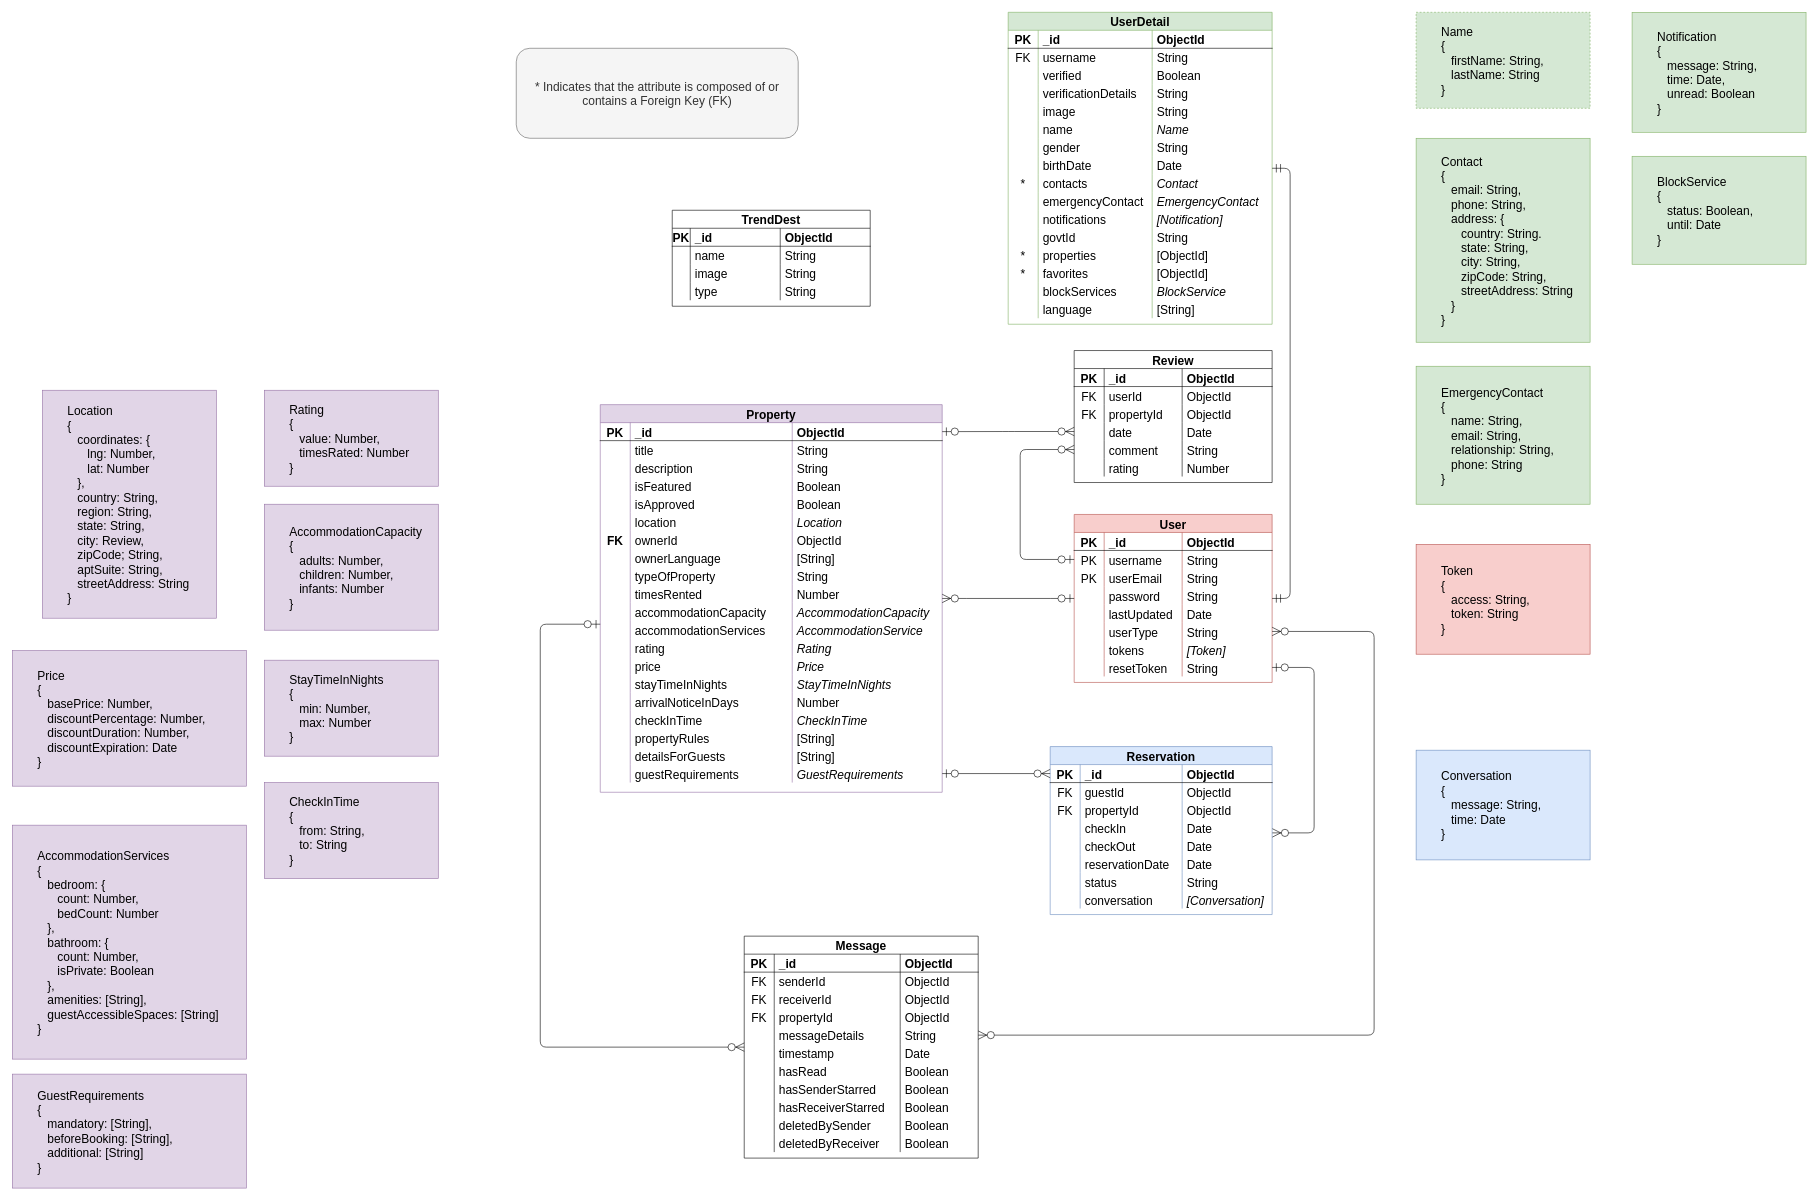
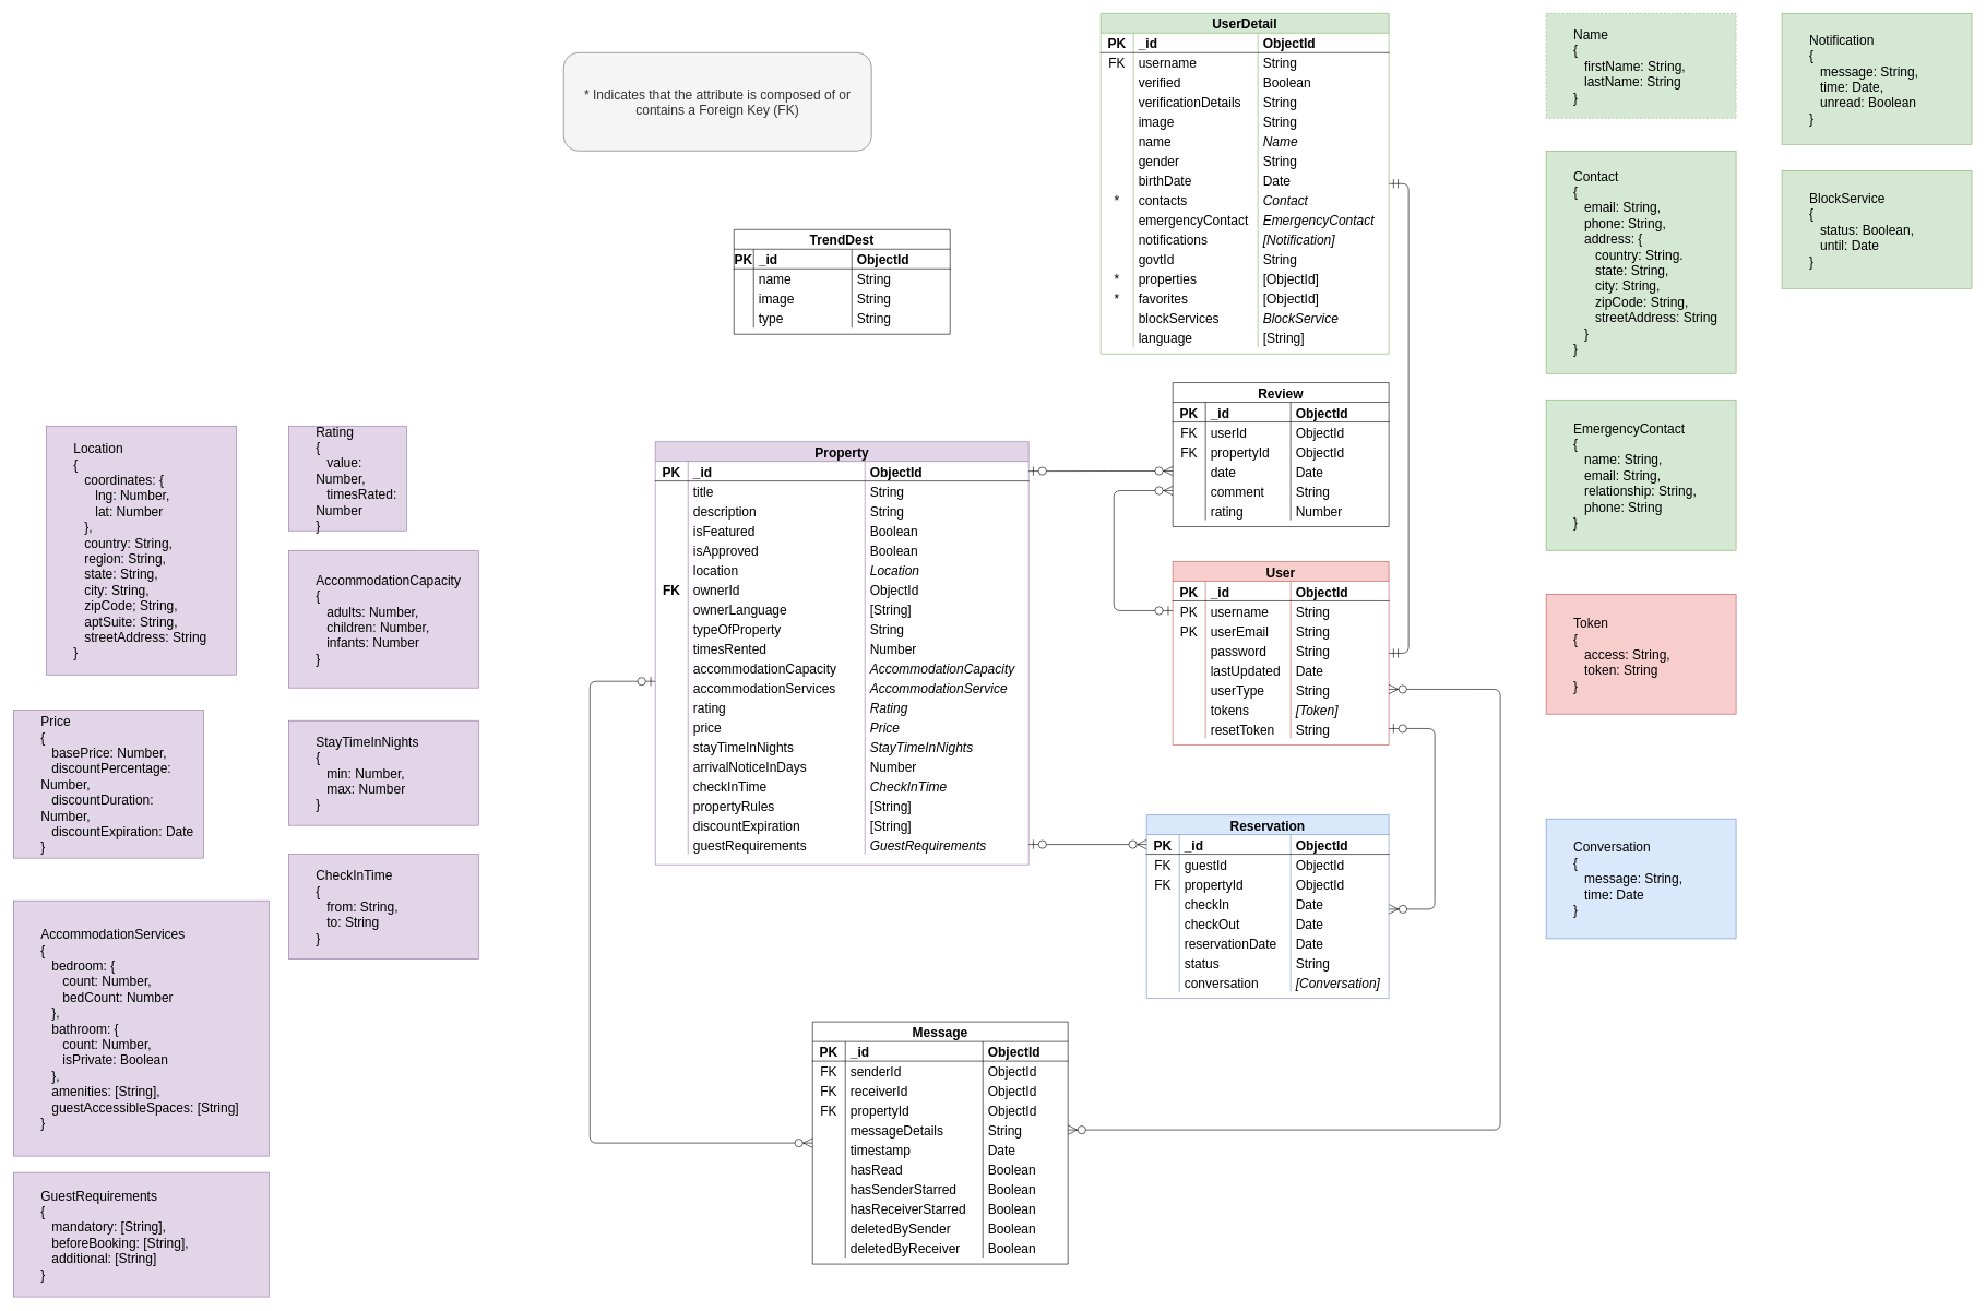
- <mxCell id="312" value="&lt;blockquote style=&quot;margin: 0px 0px 0px 40px ; border: none ; padding: 0px ; font-size: 20px&quot;&gt;&lt;font style=&quot;font-size: 20px&quot;&gt;Rating&lt;/font&gt;&lt;/blockquote&gt;&lt;blockquote style=&quot;margin: 0px 0px 0px 40px ; border: none ; padding: 0px ; font-size: 20px&quot;&gt;&lt;font style=&quot;font-size: 20px&quot;&gt;{&lt;br&gt;&lt;/font&gt;&lt;font style=&quot;font-size: 20px&quot;&gt;&amp;nbsp; &amp;nbsp;value: Number,&lt;/font&gt;&lt;/blockquote&gt;&lt;blockquote style=&quot;margin: 0px 0px 0px 40px ; border: none ; padding: 0px ; font-size: 20px&quot;&gt;&lt;font style=&quot;font-size: 20px&quot;&gt;&amp;nbsp; &amp;nbsp;timesRated: Number&lt;/font&gt;&lt;/blockquote&gt;&lt;blockquote style=&quot;margin: 0px 0px 0px 40px ; border: none ; padding: 0px ; font-size: 20px&quot;&gt;&lt;span&gt;}&lt;/span&gt;&lt;/blockquote&gt;" style="whiteSpace=wrap;html=1;align=left;fillColor=#e1d5e7;strokeColor=#9673a6;" parent="1" vertex="1"><mxGeometry x="440" y="650" width="290" height="160" as="geometry" /></mxCell>
+ <mxCell id="312" value="&lt;blockquote style=&quot;margin: 0px 0px 0px 40px ; border: none ; padding: 0px ; font-size: 20px&quot;&gt;&lt;font style=&quot;font-size: 20px&quot;&gt;Rating&lt;/font&gt;&lt;/blockquote&gt;&lt;blockquote style=&quot;margin: 0px 0px 0px 40px ; border: none ; padding: 0px ; font-size: 20px&quot;&gt;&lt;font style=&quot;font-size: 20px&quot;&gt;{&lt;br&gt;&lt;/font&gt;&lt;font style=&quot;font-size: 20px&quot;&gt;&amp;nbsp; &amp;nbsp;value: Number,&lt;/font&gt;&lt;/blockquote&gt;&lt;blockquote style=&quot;margin: 0px 0px 0px 40px ; border: none ; padding: 0px ; font-size: 20px&quot;&gt;&lt;font style=&quot;font-size: 20px&quot;&gt;&amp;nbsp; &amp;nbsp;timesRated: Number&lt;/font&gt;&lt;/blockquote&gt;&lt;blockquote style=&quot;margin: 0px 0px 0px 40px ; border: none ; padding: 0px ; font-size: 20px&quot;&gt;&lt;span&gt;}&lt;/span&gt;&lt;/blockquote&gt;" style="whiteSpace=wrap;html=1;align=left;fillColor=#e1d5e7;strokeColor=#9673a6;" parent="1" vertex="1"><mxGeometry x="440" y="650" width="180" height="160" as="geometry" /></mxCell>
- <mxCell id="309" value="&lt;blockquote style=&quot;margin: 0px 0px 0px 40px ; border: none ; padding: 0px ; font-size: 20px&quot;&gt;&lt;font style=&quot;font-size: 20px&quot;&gt;Location&lt;br&gt;&lt;/font&gt;&lt;font style=&quot;font-size: 20px&quot;&gt;{&lt;br&gt;&lt;/font&gt;&lt;font style=&quot;font-size: 20px&quot;&gt;&amp;nbsp; &amp;nbsp;coordinates: {&lt;br&gt;&lt;/font&gt;&lt;font style=&quot;font-size: 20px&quot;&gt;&amp;nbsp; &amp;nbsp; &amp;nbsp; lng: Number,&lt;br&gt;&lt;/font&gt;&lt;font style=&quot;font-size: 20px&quot;&gt;&amp;nbsp; &amp;nbsp; &amp;nbsp; lat:&amp;nbsp;Number&lt;br&gt;&lt;/font&gt;&lt;font style=&quot;font-size: 20px&quot;&gt;&amp;nbsp; &amp;nbsp;},&lt;br&gt;&lt;/font&gt;&lt;font style=&quot;font-size: 20px&quot;&gt;&amp;nbsp; &amp;nbsp;country: String,&lt;br&gt;&lt;/font&gt;&lt;font style=&quot;font-size: 20px&quot;&gt;&amp;nbsp; &amp;nbsp;region: String,&lt;br&gt;&lt;/font&gt;&lt;font style=&quot;font-size: 20px&quot;&gt;&amp;nbsp; &amp;nbsp;state: String,&lt;br&gt;&lt;/font&gt;&lt;font style=&quot;font-size: 20px&quot;&gt;&amp;nbsp; &amp;nbsp;city: Review,&lt;br&gt;&lt;/font&gt;&lt;font style=&quot;font-size: 20px&quot;&gt;&amp;nbsp; &amp;nbsp;zipCode; String,&lt;/font&gt;&lt;/blockquote&gt;&lt;blockquote style=&quot;margin: 0px 0px 0px 40px ; border: none ; padding: 0px ; font-size: 20px&quot;&gt;&lt;font style=&quot;font-size: 20px&quot;&gt;&amp;nbsp; &amp;nbsp;aptSuite: String,&lt;br&gt;&lt;/font&gt;&lt;font style=&quot;font-size: 20px&quot;&gt;&amp;nbsp; &amp;nbsp;streetAddress: String&lt;br&gt;&lt;/font&gt;&lt;font style=&quot;font-size: 20px&quot;&gt;}&lt;/font&gt;&lt;/blockquote&gt;" style="whiteSpace=wrap;html=1;align=left;fillColor=#e1d5e7;strokeColor=#9673a6;" parent="1" vertex="1"><mxGeometry x="70" y="650" width="290" height="380" as="geometry" /></mxCell>
+ <mxCell id="309" value="&lt;blockquote style=&quot;margin: 0px 0px 0px 40px ; border: none ; padding: 0px ; font-size: 20px&quot;&gt;&lt;font style=&quot;font-size: 20px&quot;&gt;Location&lt;br&gt;&lt;/font&gt;&lt;font style=&quot;font-size: 20px&quot;&gt;{&lt;br&gt;&lt;/font&gt;&lt;font style=&quot;font-size: 20px&quot;&gt;&amp;nbsp; &amp;nbsp;coordinates: {&lt;br&gt;&lt;/font&gt;&lt;font style=&quot;font-size: 20px&quot;&gt;&amp;nbsp; &amp;nbsp; &amp;nbsp; lng: Number,&lt;br&gt;&lt;/font&gt;&lt;font style=&quot;font-size: 20px&quot;&gt;&amp;nbsp; &amp;nbsp; &amp;nbsp; lat:&amp;nbsp;Number&lt;br&gt;&lt;/font&gt;&lt;font style=&quot;font-size: 20px&quot;&gt;&amp;nbsp; &amp;nbsp;},&lt;br&gt;&lt;/font&gt;&lt;font style=&quot;font-size: 20px&quot;&gt;&amp;nbsp; &amp;nbsp;country: String,&lt;br&gt;&lt;/font&gt;&lt;font style=&quot;font-size: 20px&quot;&gt;&amp;nbsp; &amp;nbsp;region: String,&lt;br&gt;&lt;/font&gt;&lt;font style=&quot;font-size: 20px&quot;&gt;&amp;nbsp; &amp;nbsp;state: String,&lt;br&gt;&lt;/font&gt;&lt;font style=&quot;font-size: 20px&quot;&gt;&amp;nbsp; &amp;nbsp;city: String,&lt;br&gt;&lt;/font&gt;&lt;font style=&quot;font-size: 20px&quot;&gt;&amp;nbsp; &amp;nbsp;zipCode; String,&lt;/font&gt;&lt;/blockquote&gt;&lt;blockquote style=&quot;margin: 0px 0px 0px 40px ; border: none ; padding: 0px ; font-size: 20px&quot;&gt;&lt;font style=&quot;font-size: 20px&quot;&gt;&amp;nbsp; &amp;nbsp;aptSuite: String,&lt;br&gt;&lt;/font&gt;&lt;font style=&quot;font-size: 20px&quot;&gt;&amp;nbsp; &amp;nbsp;streetAddress: String&lt;br&gt;&lt;/font&gt;&lt;font style=&quot;font-size: 20px&quot;&gt;}&lt;/font&gt;&lt;/blockquote&gt;" style="whiteSpace=wrap;html=1;align=left;fillColor=#e1d5e7;strokeColor=#9673a6;" parent="1" vertex="1"><mxGeometry x="70" y="650" width="290" height="380" as="geometry" /></mxCell>
- <mxCell id="302" value="" style="edgeStyle=entityRelationEdgeStyle;fontSize=20;html=1;endArrow=ERzeroToMany;startArrow=ERzeroToOne;endSize=12;startSize=12;" parent="1" source="83" target="2" edge="1"><mxGeometry width="100" height="100" relative="1" as="geometry"><mxPoint x="1610" y="600" as="sourcePoint" /><mxPoint x="1710" y="500" as="targetPoint" /></mxGeometry></mxCell>
- <mxCell id="313" value="&lt;blockquote style=&quot;margin: 0px 0px 0px 40px ; border: none ; padding: 0px ; font-size: 20px&quot;&gt;&lt;font style=&quot;font-size: 20px&quot;&gt;Price&lt;/font&gt;&lt;/blockquote&gt;&lt;blockquote style=&quot;margin: 0px 0px 0px 40px ; border: none ; padding: 0px ; font-size: 20px&quot;&gt;&lt;font style=&quot;font-size: 20px&quot;&gt;{&lt;br&gt;&lt;/font&gt;&lt;font style=&quot;font-size: 20px&quot;&gt;&amp;nbsp; &amp;nbsp;basePrice: Number,&lt;/font&gt;&lt;/blockquote&gt;&lt;blockquote style=&quot;margin: 0px 0px 0px 40px ; border: none ; padding: 0px ; font-size: 20px&quot;&gt;&lt;font style=&quot;font-size: 20px&quot;&gt;&amp;nbsp; &amp;nbsp;discountPercentage: Number,&lt;/font&gt;&lt;/blockquote&gt;&lt;blockquote style=&quot;margin: 0px 0px 0px 40px ; border: none ; padding: 0px ; font-size: 20px&quot;&gt;&lt;font style=&quot;font-size: 20px&quot;&gt;&amp;nbsp; &amp;nbsp;discountDuration: Number,&lt;/font&gt;&lt;/blockquote&gt;&lt;blockquote style=&quot;margin: 0px 0px 0px 40px ; border: none ; padding: 0px ; font-size: 20px&quot;&gt;&lt;font style=&quot;font-size: 20px&quot;&gt;&amp;nbsp; &amp;nbsp;discountExpiration: Date&lt;/font&gt;&lt;/blockquote&gt;&lt;blockquote style=&quot;margin: 0px 0px 0px 40px ; border: none ; padding: 0px ; font-size: 20px&quot;&gt;&lt;span&gt;}&lt;/span&gt;&lt;/blockquote&gt;" style="whiteSpace=wrap;html=1;align=left;fillColor=#e1d5e7;strokeColor=#9673a6;" parent="1" vertex="1"><mxGeometry x="20" y="1084" width="390" height="226" as="geometry" /></mxCell>
+ <mxCell id="313" value="&lt;blockquote style=&quot;margin: 0px 0px 0px 40px ; border: none ; padding: 0px ; font-size: 20px&quot;&gt;&lt;font style=&quot;font-size: 20px&quot;&gt;Price&lt;/font&gt;&lt;/blockquote&gt;&lt;blockquote style=&quot;margin: 0px 0px 0px 40px ; border: none ; padding: 0px ; font-size: 20px&quot;&gt;&lt;font style=&quot;font-size: 20px&quot;&gt;{&lt;br&gt;&lt;/font&gt;&lt;font style=&quot;font-size: 20px&quot;&gt;&amp;nbsp; &amp;nbsp;basePrice: Number,&lt;/font&gt;&lt;/blockquote&gt;&lt;blockquote style=&quot;margin: 0px 0px 0px 40px ; border: none ; padding: 0px ; font-size: 20px&quot;&gt;&lt;font style=&quot;font-size: 20px&quot;&gt;&amp;nbsp; &amp;nbsp;discountPercentage: Number,&lt;/font&gt;&lt;/blockquote&gt;&lt;blockquote style=&quot;margin: 0px 0px 0px 40px ; border: none ; padding: 0px ; font-size: 20px&quot;&gt;&lt;font style=&quot;font-size: 20px&quot;&gt;&amp;nbsp; &amp;nbsp;discountDuration: Number,&lt;/font&gt;&lt;/blockquote&gt;&lt;blockquote style=&quot;margin: 0px 0px 0px 40px ; border: none ; padding: 0px ; font-size: 20px&quot;&gt;&lt;font style=&quot;font-size: 20px&quot;&gt;&amp;nbsp; &amp;nbsp;discountExpiration: Date&lt;/font&gt;&lt;/blockquote&gt;&lt;blockquote style=&quot;margin: 0px 0px 0px 40px ; border: none ; padding: 0px ; font-size: 20px&quot;&gt;&lt;span&gt;}&lt;/span&gt;&lt;/blockquote&gt;" style="whiteSpace=wrap;html=1;align=left;fillColor=#e1d5e7;strokeColor=#9673a6;" parent="1" vertex="1"><mxGeometry x="20" y="1084" width="290" height="226" as="geometry" /></mxCell>
- <mxCell id="77" value="detailsForGuests" style="shape=partialRectangle;overflow=hidden;connectable=0;fillColor=none;top=0;left=0;bottom=0;right=0;align=left;spacingLeft=6;fontSize=20;" parent="75" vertex="1"><mxGeometry x="50" width="270" height="30" as="geometry" /></mxCell>
+ <mxCell id="77" value="discountExpiration" style="shape=partialRectangle;overflow=hidden;connectable=0;fillColor=none;top=0;left=0;bottom=0;right=0;align=left;spacingLeft=6;fontSize=20;" parent="75" vertex="1"><mxGeometry x="50" width="270" height="30" as="geometry" /></mxCell>
